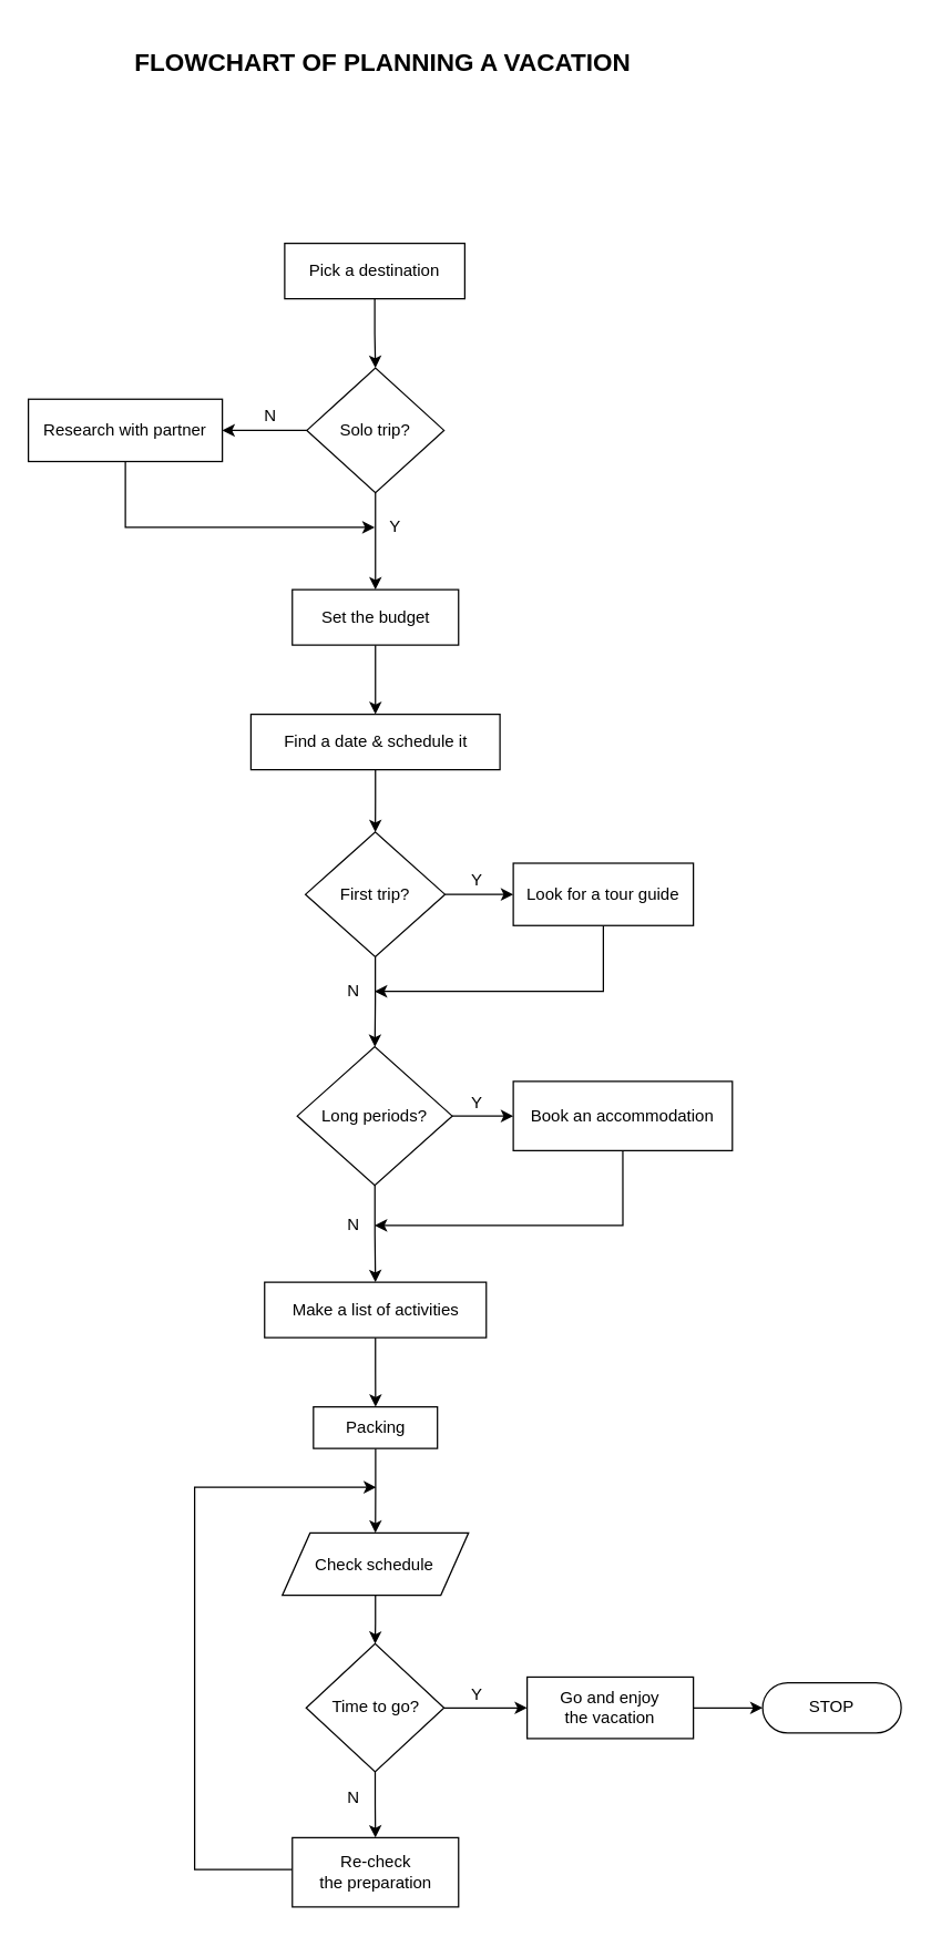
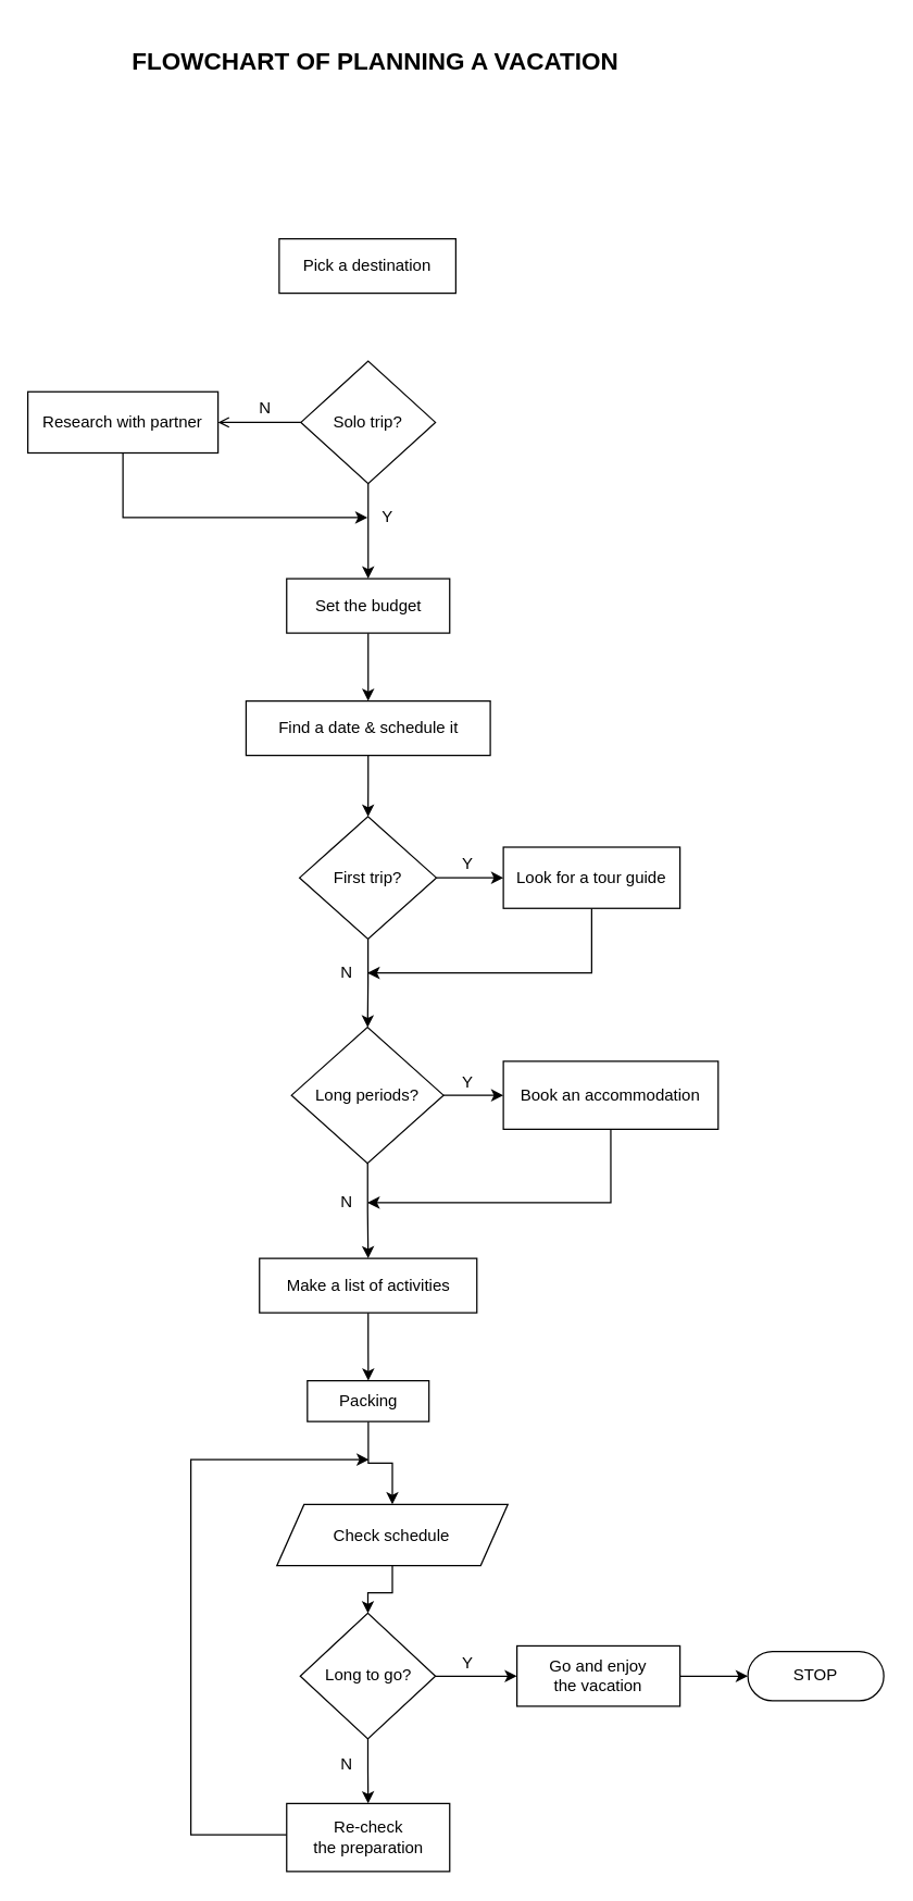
- <mxCell id="2" value="" style="edgeStyle=orthogonalEdgeStyle;rounded=0;orthogonalLoop=1;jettySize=auto;html=1;" parent="1" source="3" target="6" edge="1"><mxGeometry relative="1" as="geometry" /></mxCell>
- <mxCell id="4" value="" style="edgeStyle=orthogonalEdgeStyle;rounded=0;orthogonalLoop=1;jettySize=auto;html=1;" parent="1" source="6" target="8" edge="1"><mxGeometry relative="1" as="geometry" /></mxCell>
+ <mxCell id="4" value="" style="edgeStyle=orthogonalEdgeStyle;rounded=0;orthogonalLoop=1;jettySize=auto;html=1;endArrow=open;" parent="1" source="6" target="8" edge="1"><mxGeometry relative="1" as="geometry" /></mxCell>
- <mxCell id="35" value="Check schedule" style="shape=parallelogram;perimeter=parallelogramPerimeter;whiteSpace=wrap;html=1;fixedSize=1;rounded=1;arcSize=0;" parent="1" vertex="1"><mxGeometry x="203.3" y="1106" width="134.4" height="45" as="geometry" /></mxCell>
+ <mxCell id="35" value="Check schedule" style="shape=parallelogram;perimeter=parallelogramPerimeter;whiteSpace=wrap;html=1;fixedSize=1;rounded=1;arcSize=0;" parent="1" vertex="1"><mxGeometry x="203.3" y="1106" width="170" height="45" as="geometry" /></mxCell>
- <mxCell id="38" value="Time to go?" style="rhombus;whiteSpace=wrap;html=1;rounded=1;arcSize=0;" parent="1" vertex="1"><mxGeometry x="220.5" y="1186" width="99.5" height="92.5" as="geometry" /></mxCell>
+ <mxCell id="38" value="Long to go?" style="rhombus;whiteSpace=wrap;html=1;rounded=1;arcSize=0;" parent="1" vertex="1"><mxGeometry x="220.5" y="1186" width="99.5" height="92.5" as="geometry" /></mxCell>
